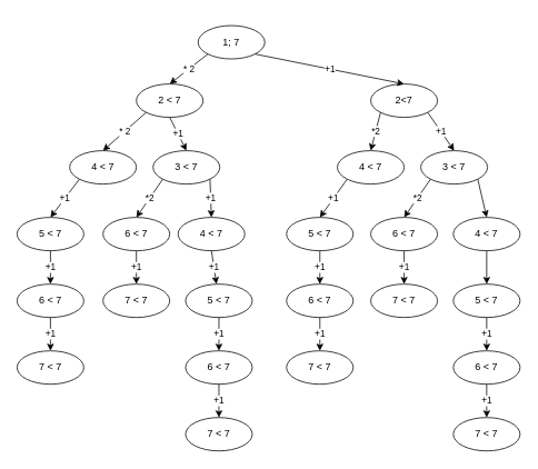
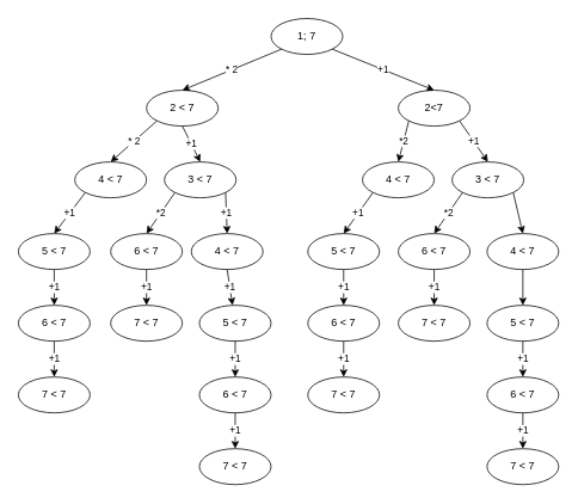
- <mxCell id="2" value="1; 7" style="ellipse;whiteSpace=wrap;html=1;" parent="1" vertex="1"><mxGeometry x="237" y="30" width="80" height="40" as="geometry" /></mxCell>
+ <mxCell id="2" value="1; 7" style="ellipse;whiteSpace=wrap;html=1;" parent="1" vertex="1"><mxGeometry x="302" y="20" width="80" height="40" as="geometry" /></mxCell>
